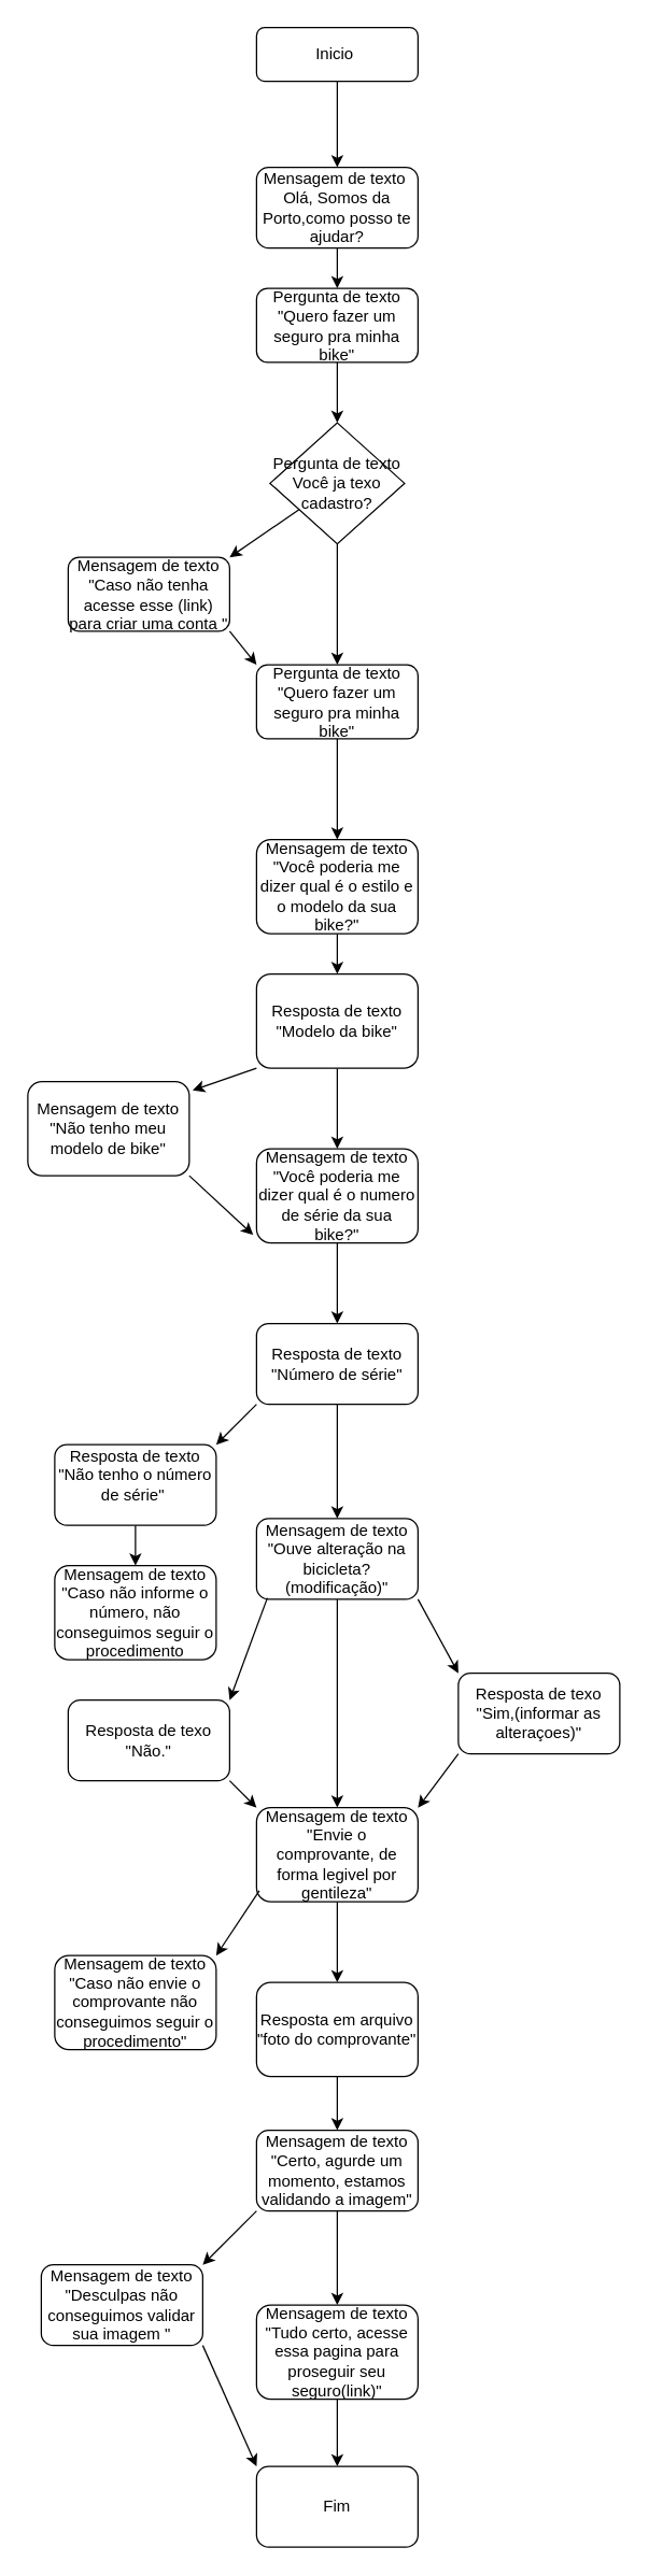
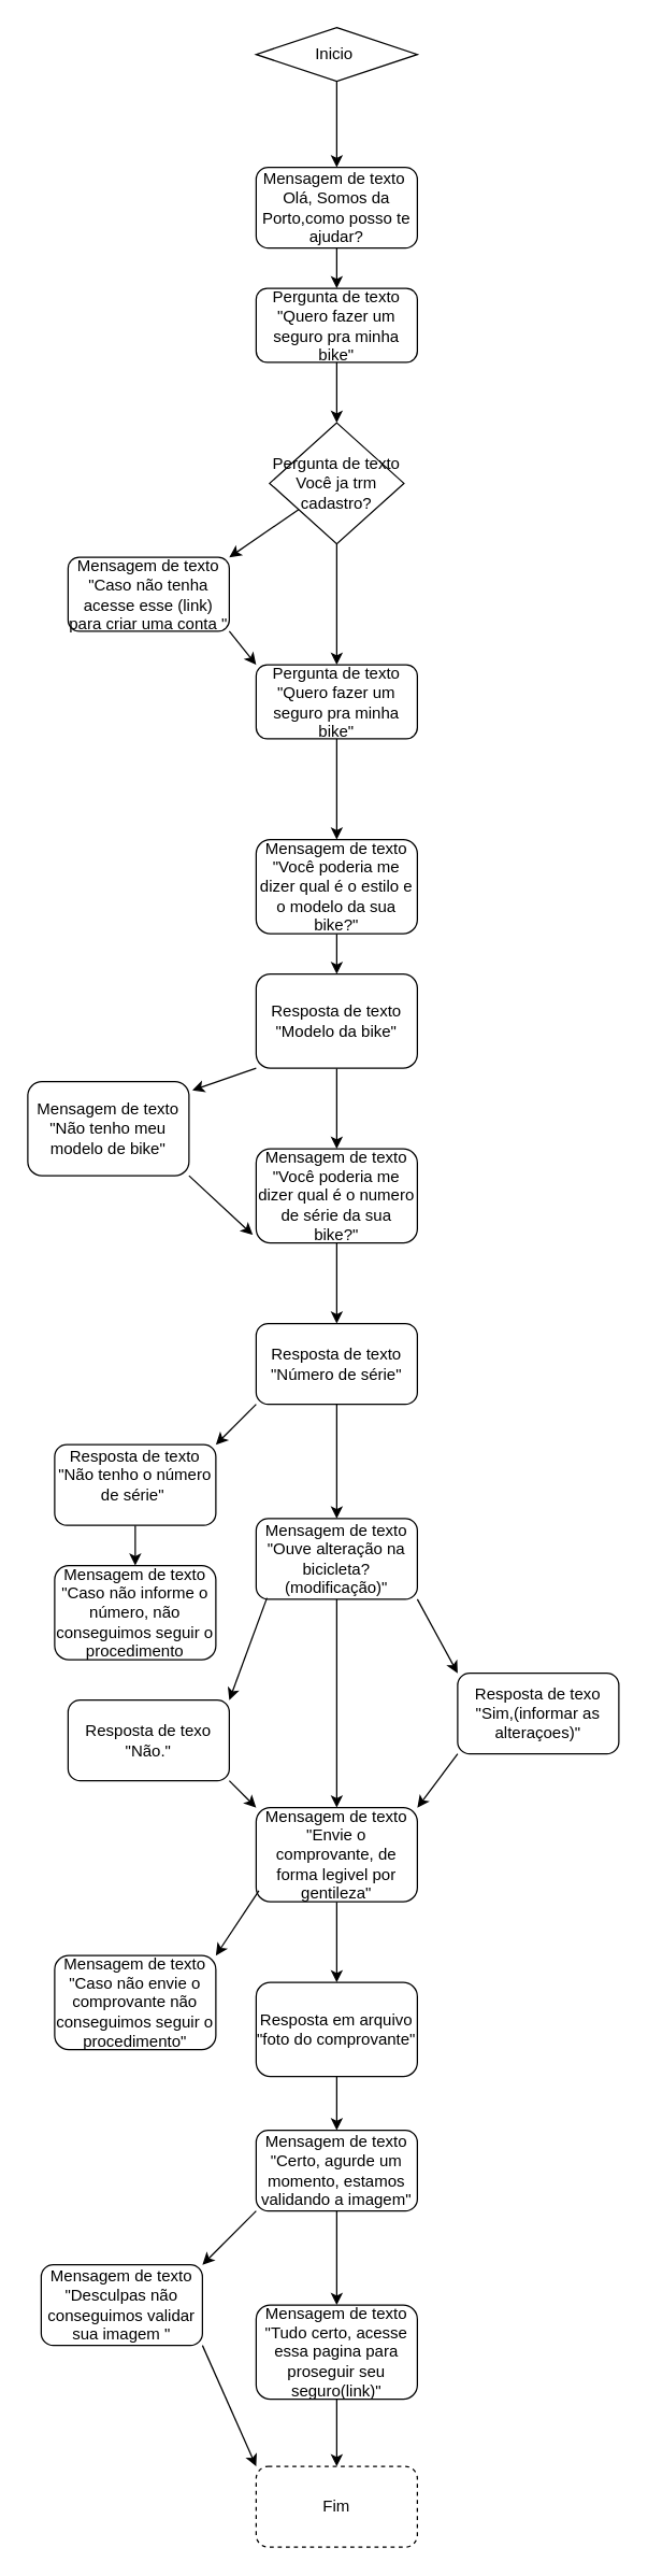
- <mxCell id="3" value="Inicio&amp;nbsp;" style="rounded=1;whiteSpace=wrap;html=1;fontSize=12;glass=0;strokeWidth=1;shadow=0;" vertex="1" parent="1"><mxGeometry x="190" y="20" width="120" height="40" as="geometry" /></mxCell>
+ <mxCell id="3" value="Inicio&amp;nbsp;" style="rhombus;whiteSpace=wrap;html=1;fontSize=12;glass=0;strokeWidth=1;shadow=0;" vertex="1" parent="1"><mxGeometry x="190" y="20" width="120" height="40" as="geometry" /></mxCell>
- <mxCell id="47" value="Pergunta de texto&lt;br&gt;Você ja texo cadastro?" style="rhombus;whiteSpace=wrap;html=1;" vertex="1" parent="1"><mxGeometry x="200" y="314" width="100" height="90" as="geometry" /></mxCell>
+ <mxCell id="47" value="Pergunta de texto&lt;br&gt;Você ja trm cadastro?" style="rhombus;whiteSpace=wrap;html=1;" vertex="1" parent="1"><mxGeometry x="200" y="314" width="100" height="90" as="geometry" /></mxCell>
- <mxCell id="36" value="Fim" style="whiteSpace=wrap;html=1;rounded=1;glass=0;strokeWidth=1;shadow=0;" vertex="1" parent="1"><mxGeometry x="190" y="1834" width="120" height="60" as="geometry" /></mxCell>
+ <mxCell id="36" value="Fim" style="whiteSpace=wrap;html=1;rounded=1;glass=0;strokeWidth=1;shadow=0;dashed=1;" vertex="1" parent="1"><mxGeometry x="190" y="1834" width="120" height="60" as="geometry" /></mxCell>
